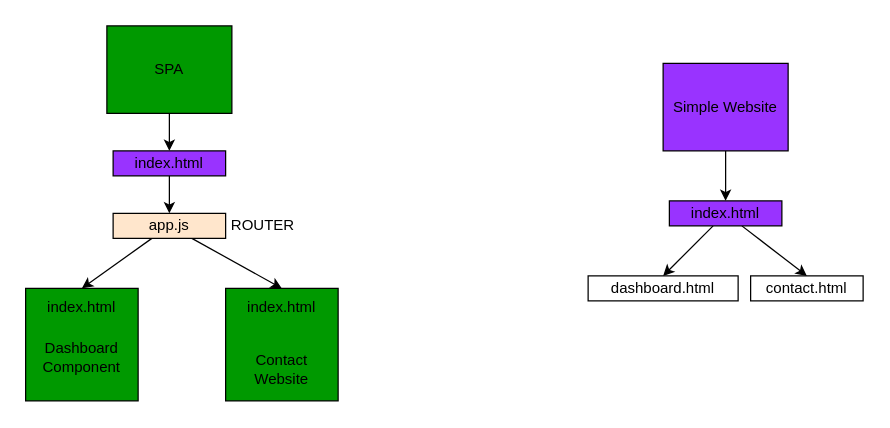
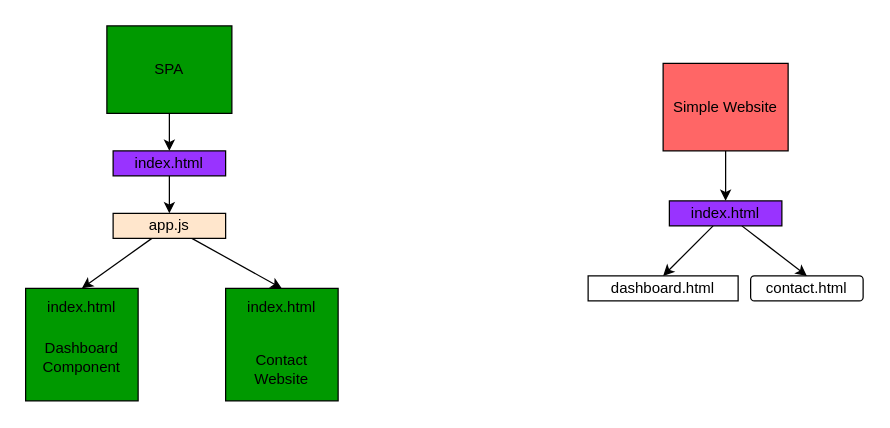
- <mxCell id="5" value="Simple Website" style="rounded=0;whiteSpace=wrap;html=1;fillColor=#9933ff;" vertex="1" parent="1"><mxGeometry x="530" y="50" width="100" height="70" as="geometry" /></mxCell>
+ <mxCell id="5" value="Simple Website" style="rounded=0;whiteSpace=wrap;html=1;fillColor=#FF6666;" vertex="1" parent="1"><mxGeometry x="530" y="50" width="100" height="70" as="geometry" /></mxCell>
- <mxCell id="22" value="ROUTER" style="text;html=1;strokeColor=none;fillColor=none;align=center;verticalAlign=middle;whiteSpace=wrap;rounded=0;" vertex="1" parent="1"><mxGeometry x="180" y="165" width="60" height="30" as="geometry" /></mxCell>
- <mxCell id="12" value="contact.html" style="rounded=0;whiteSpace=wrap;html=1;" vertex="1" parent="1"><mxGeometry x="600" y="220" width="90" height="20" as="geometry" /></mxCell>
+ <mxCell id="12" value="contact.html" style="whiteSpace=wrap;html=1;rounded=1;" vertex="1" parent="1"><mxGeometry x="600" y="220" width="90" height="20" as="geometry" /></mxCell>
